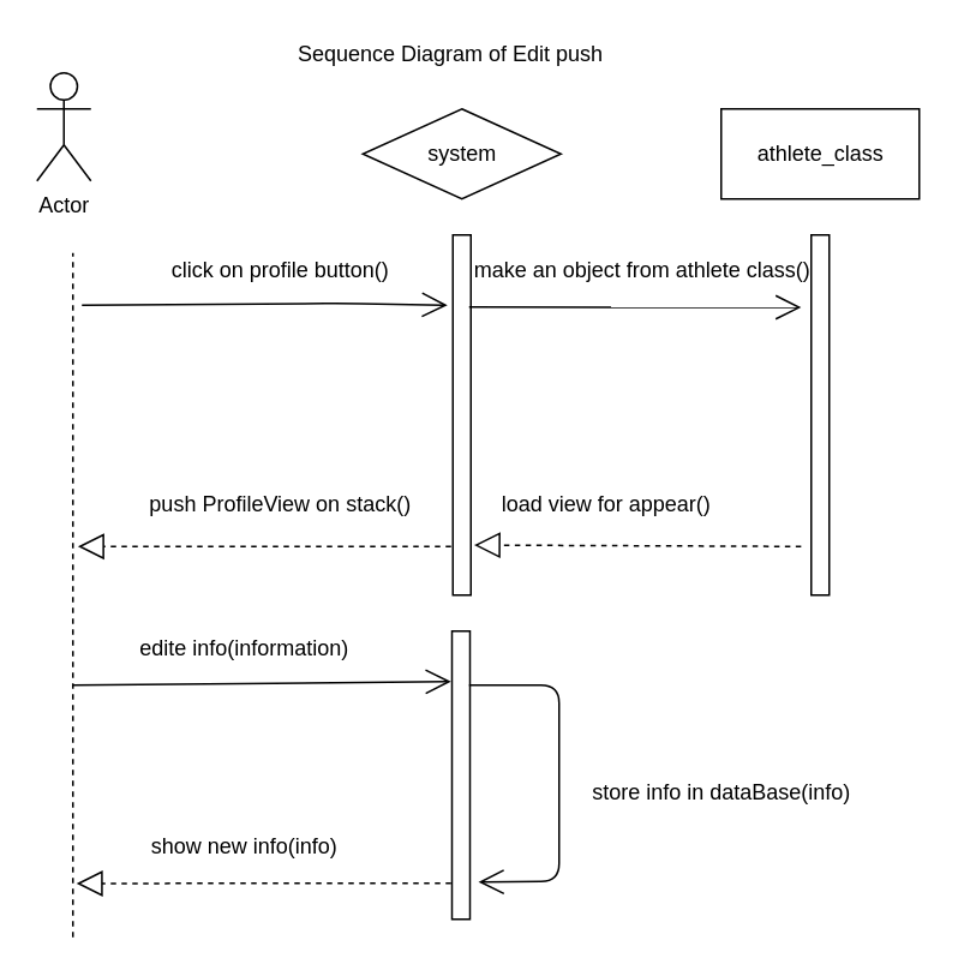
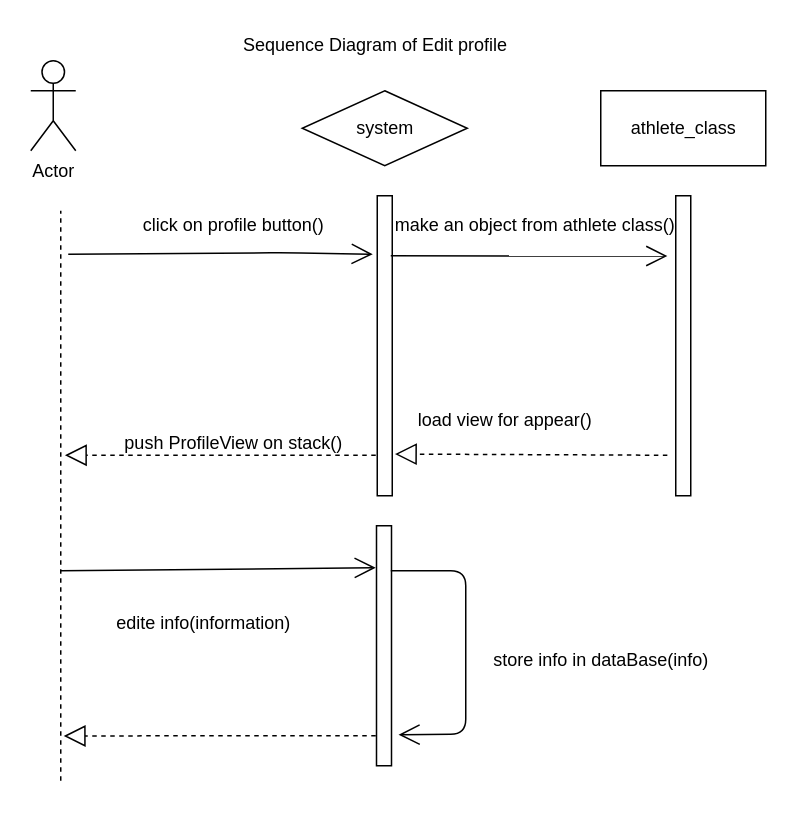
- <mxCell id="22" value="Sequence Diagram of Edit push" style="text;html=1;strokeColor=none;fillColor=none;align=center;verticalAlign=middle;whiteSpace=wrap;rounded=0;" vertex="1" parent="1"><mxGeometry x="85" y="20" width="330" height="20" as="geometry" /></mxCell>
+ <mxCell id="22" value="Sequence Diagram of Edit profile" style="text;html=1;strokeColor=none;fillColor=none;align=center;verticalAlign=middle;whiteSpace=wrap;rounded=0;" vertex="1" parent="1"><mxGeometry x="85" y="20" width="330" height="20" as="geometry" /></mxCell>
- <mxCell id="8" value="push ProfileView on stack()" style="text;html=1;align=center;verticalAlign=middle;resizable=0;points=[];;autosize=1;" vertex="1" parent="1"><mxGeometry x="75" y="270" width="160" height="20" as="geometry" /></mxCell>
+ <mxCell id="8" value="push ProfileView on stack()" style="text;html=1;align=center;verticalAlign=middle;resizable=0;points=[];;autosize=1;" vertex="1" parent="1"><mxGeometry x="75" y="285" width="160" height="20" as="geometry" /></mxCell>
- <mxCell id="18" value="edite info(information)" style="text;html=1;align=center;verticalAlign=middle;resizable=0;points=[];;autosize=1;" vertex="1" parent="1"><mxGeometry x="70" y="350" width="130" height="20" as="geometry" /></mxCell>
+ <mxCell id="18" value="edite info(information)" style="text;html=1;align=center;verticalAlign=middle;resizable=0;points=[];;autosize=1;" vertex="1" parent="1"><mxGeometry x="70" y="405" width="130" height="20" as="geometry" /></mxCell>
- <mxCell id="21" value="show new info(info)" style="text;html=1;align=center;verticalAlign=middle;resizable=0;points=[];;autosize=1;" vertex="1" parent="1"><mxGeometry x="75" y="460" width="120" height="20" as="geometry" /></mxCell>
